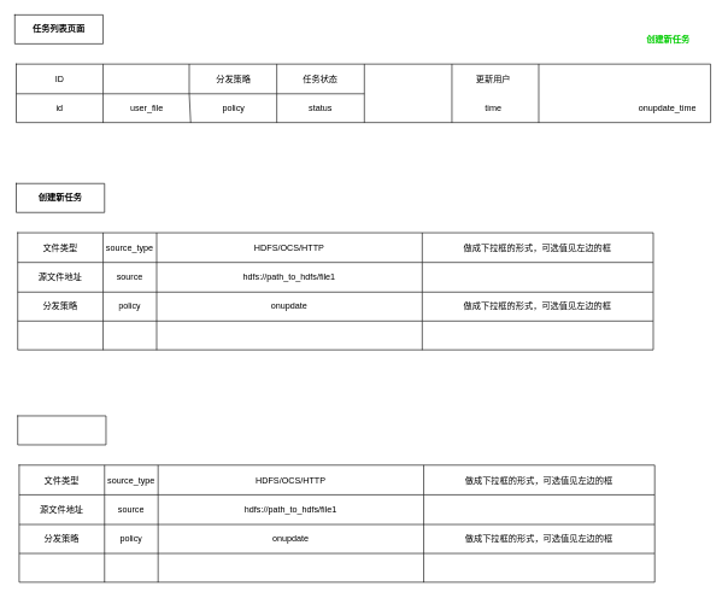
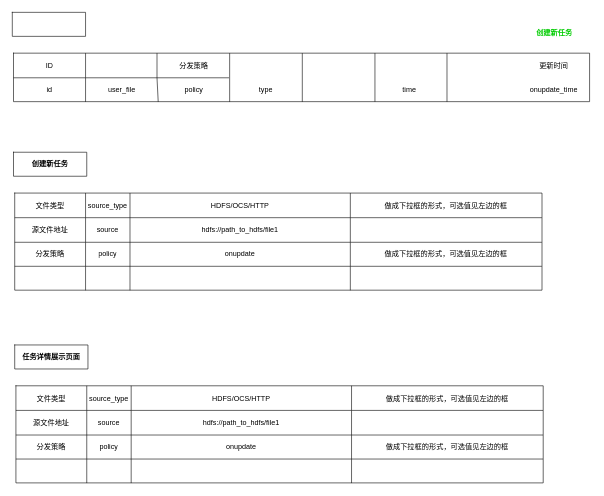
- <mxCell id="20" value="&lt;b&gt;任务列表页面&lt;/b&gt;" style="shape=partialRectangle;html=1;whiteSpace=wrap;connectable=0;overflow=hidden;fillColor=none;top=0;left=0;bottom=0;right=0;" vertex="1" parent="19"><mxGeometry width="122" height="40" as="geometry" /></mxCell>
- <mxCell id="7" value="任务状态" style="shape=partialRectangle;html=1;whiteSpace=wrap;connectable=0;fillColor=none;top=0;left=0;bottom=0;right=0;overflow=hidden;" vertex="1" parent="4"><mxGeometry x="360" width="121" height="41" as="geometry" /></mxCell>
- <mxCell id="8" value="更新用户" style="shape=partialRectangle;html=1;whiteSpace=wrap;connectable=0;fillColor=none;top=0;left=0;bottom=0;right=0;overflow=hidden;" vertex="1" parent="4"><mxGeometry x="599" width="121" height="41" as="geometry" /></mxCell>
+ <mxCell id="9" value="更新时间" style="shape=partialRectangle;html=1;whiteSpace=wrap;connectable=0;fillColor=none;top=0;left=0;bottom=0;right=0;overflow=hidden;" vertex="1" parent="4"><mxGeometry x="840" width="120" height="41" as="geometry" /></mxCell>
- <mxCell id="14" value="status" style="shape=partialRectangle;html=1;whiteSpace=wrap;connectable=0;fillColor=none;top=0;left=0;bottom=0;right=0;overflow=hidden;" vertex="1" parent="10"><mxGeometry x="360" width="121" height="40" as="geometry" /></mxCell>
+ <mxCell id="14" value="type" style="shape=partialRectangle;html=1;whiteSpace=wrap;connectable=0;fillColor=none;top=0;left=0;bottom=0;right=0;overflow=hidden;" vertex="1" parent="10"><mxGeometry x="360" width="121" height="40" as="geometry" /></mxCell>
+ <mxCell id="68" value="&lt;b&gt;任务详情展示页面&lt;/b&gt;" style="shape=partialRectangle;html=1;whiteSpace=wrap;connectable=0;overflow=hidden;fillColor=none;top=0;left=0;bottom=0;right=0;" vertex="1" parent="67"><mxGeometry width="122" height="40" as="geometry" /></mxCell>
